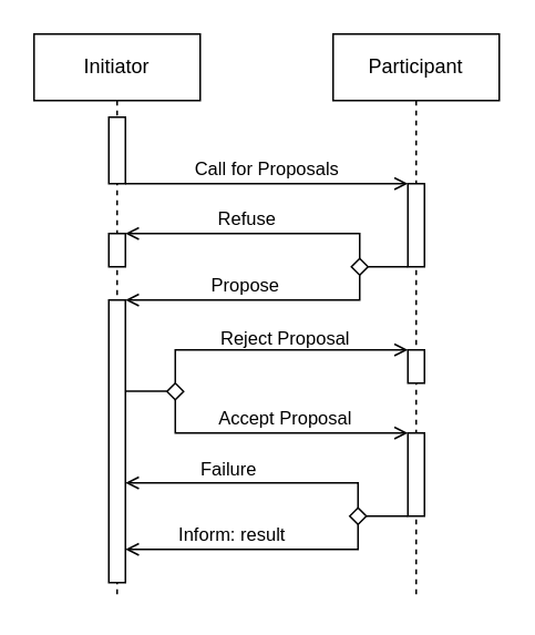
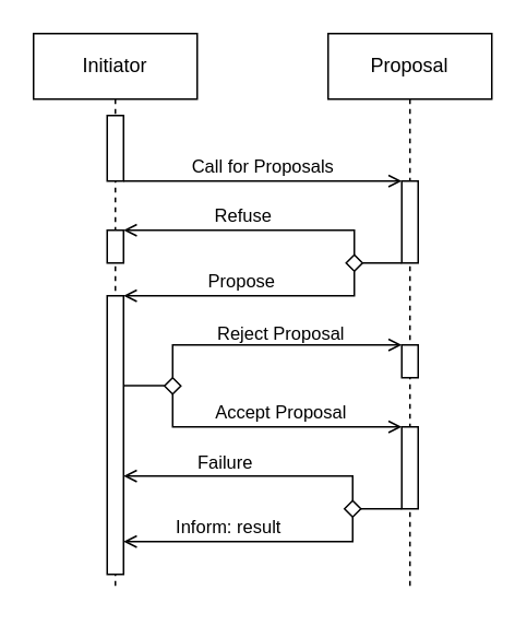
- <mxCell id="6" value="Participant" style="shape=umlLifeline;perimeter=lifelinePerimeter;whiteSpace=wrap;html=1;container=0;dropTarget=0;collapsible=0;recursiveResize=0;outlineConnect=0;portConstraint=eastwest;newEdgeStyle={&quot;edgeStyle&quot;:&quot;elbowEdgeStyle&quot;,&quot;elbow&quot;:&quot;vertical&quot;,&quot;curved&quot;:0,&quot;rounded&quot;:0};" parent="1" vertex="1"><mxGeometry x="200" y="20" width="100" height="340" as="geometry" /></mxCell>
+ <mxCell id="6" value="Proposal" style="shape=umlLifeline;perimeter=lifelinePerimeter;whiteSpace=wrap;html=1;container=0;dropTarget=0;collapsible=0;recursiveResize=0;outlineConnect=0;portConstraint=eastwest;newEdgeStyle={&quot;edgeStyle&quot;:&quot;elbowEdgeStyle&quot;,&quot;elbow&quot;:&quot;vertical&quot;,&quot;curved&quot;:0,&quot;rounded&quot;:0};" parent="1" vertex="1"><mxGeometry x="200" y="20" width="100" height="340" as="geometry" /></mxCell>
